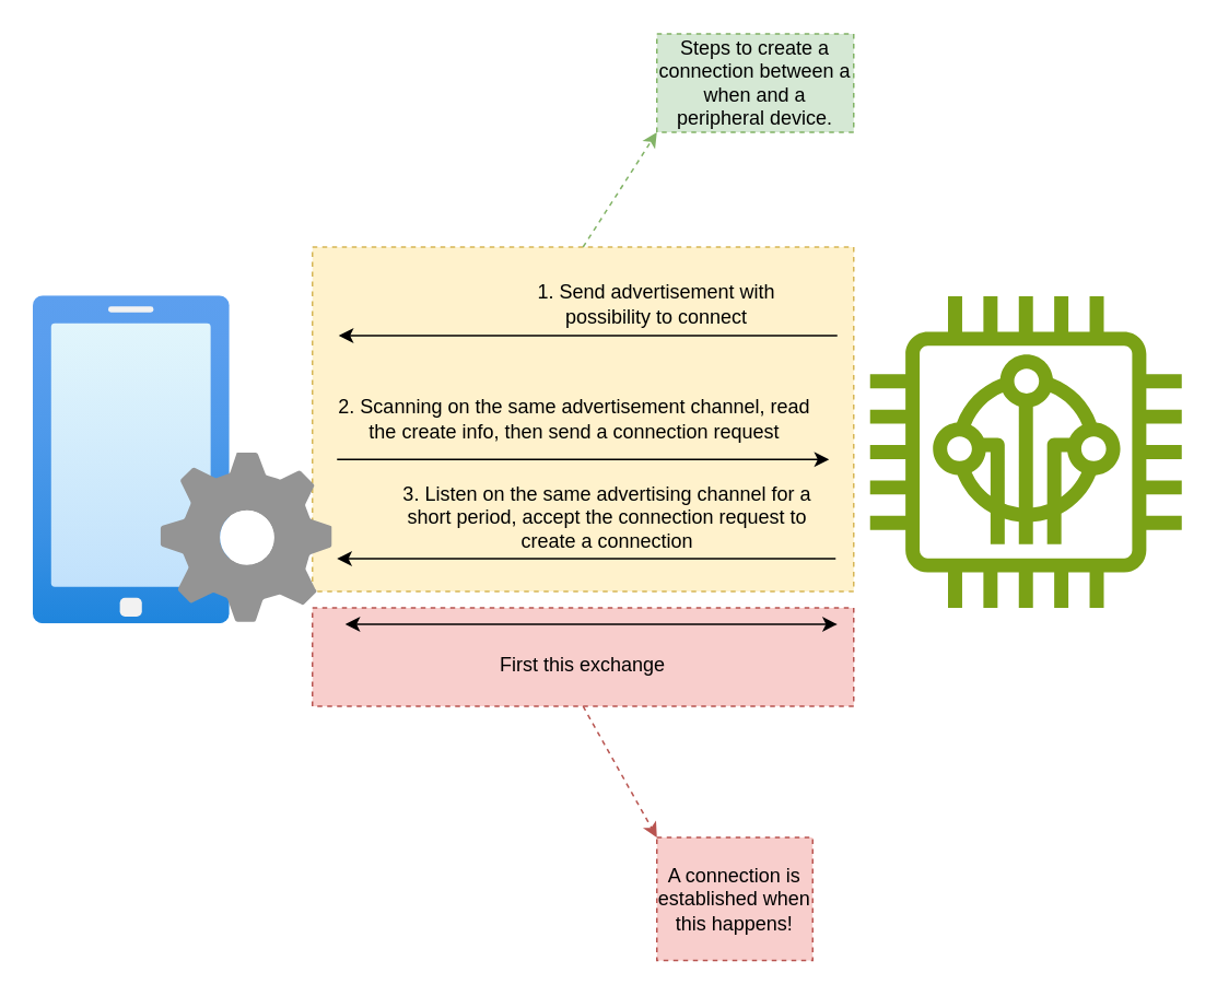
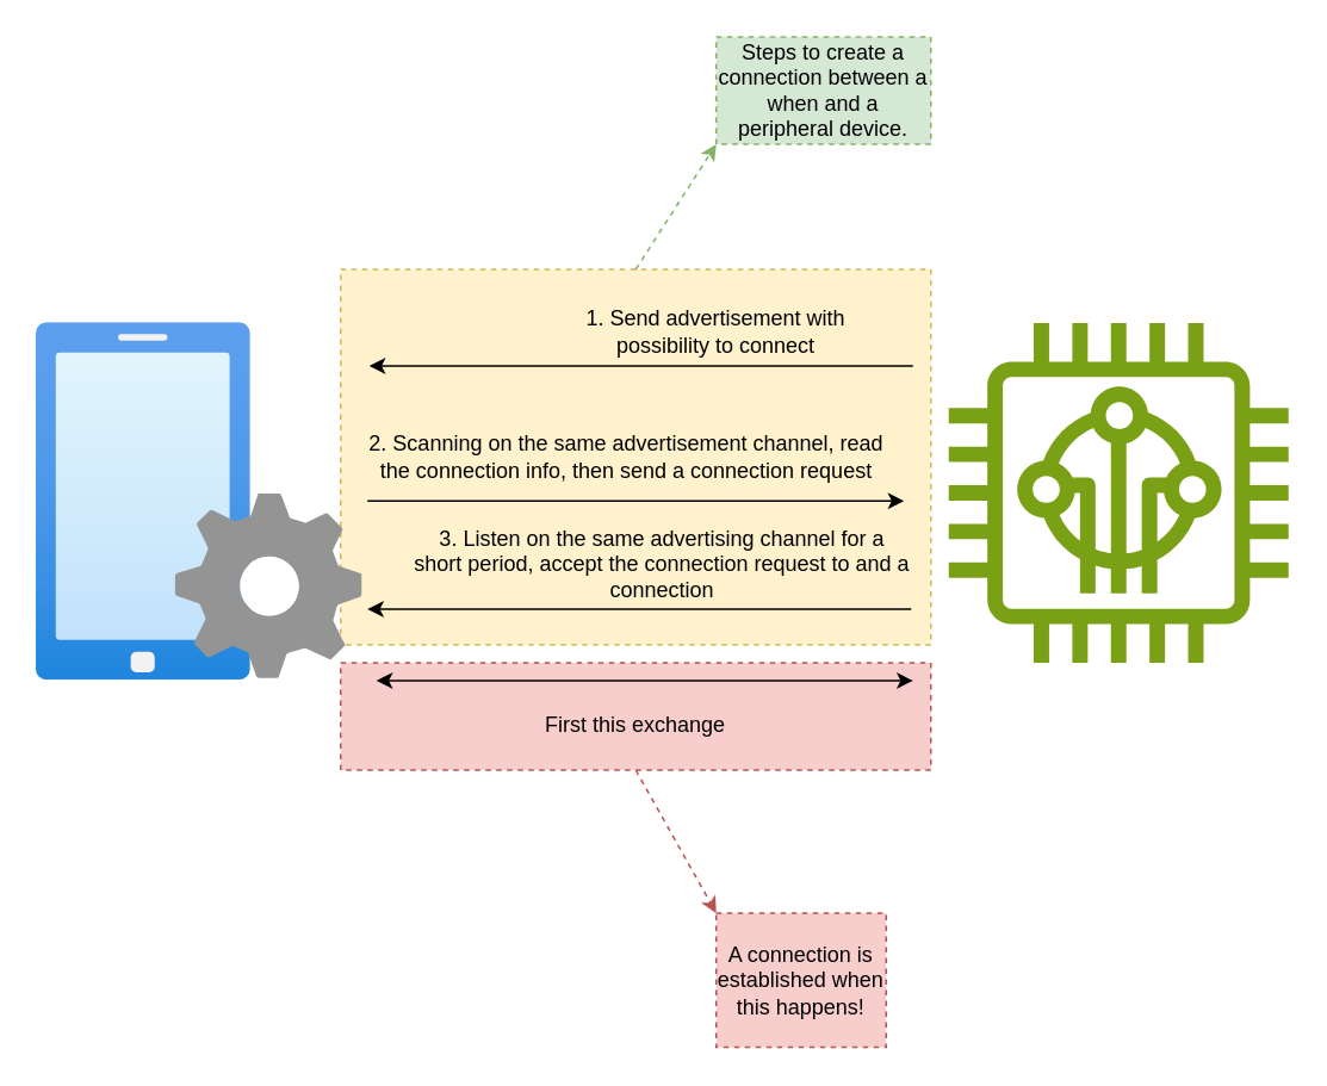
- <mxCell id="9" value="2. Scanning on the same advertisement channel, read the create info, then send a connection request " style="text;html=1;align=center;verticalAlign=middle;whiteSpace=wrap;rounded=0;" vertex="1" parent="1"><mxGeometry x="205" y="240" width="290" height="30" as="geometry" /></mxCell>
+ <mxCell id="9" value="2. Scanning on the same advertisement channel, read the connection info, then send a connection request " style="text;html=1;align=center;verticalAlign=middle;whiteSpace=wrap;rounded=0;" vertex="1" parent="1"><mxGeometry x="205" y="240" width="290" height="30" as="geometry" /></mxCell>
- <mxCell id="11" value="3. Listen on the same advertising channel for a short period, accept the connection request to create a connection" style="text;html=1;align=center;verticalAlign=middle;whiteSpace=wrap;rounded=0;" vertex="1" parent="1"><mxGeometry x="230" y="300" width="280" height="30" as="geometry" /></mxCell>
+ <mxCell id="11" value="3. Listen on the same advertising channel for a short period, accept the connection request to and a connection" style="text;html=1;align=center;verticalAlign=middle;whiteSpace=wrap;rounded=0;" vertex="1" parent="1"><mxGeometry x="230" y="300" width="280" height="30" as="geometry" /></mxCell>
